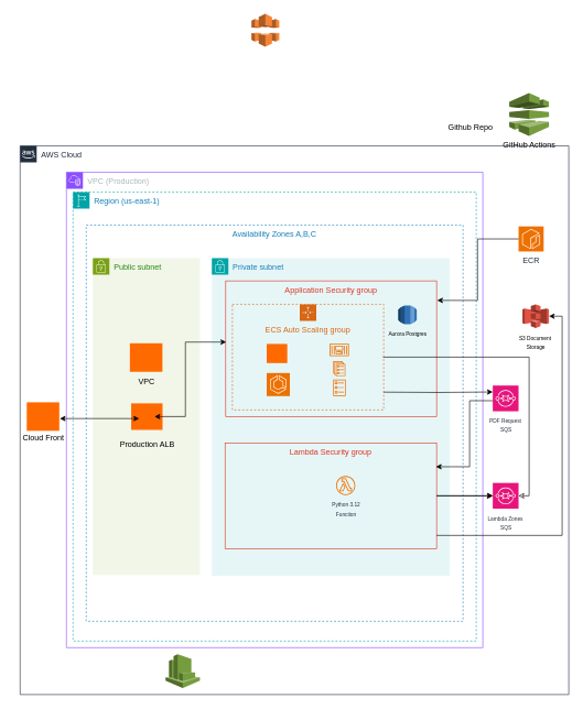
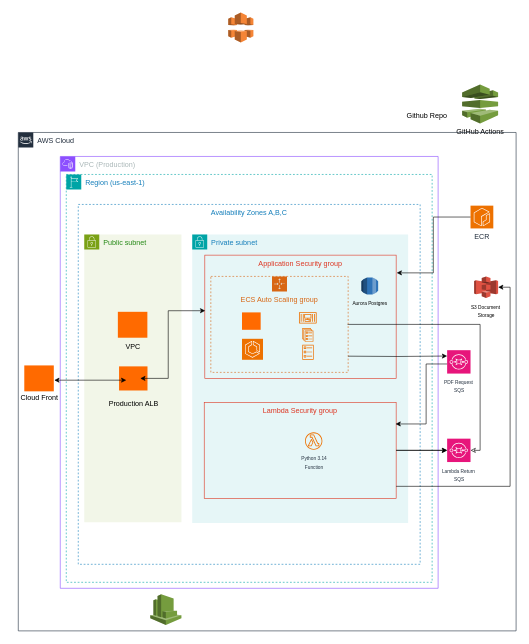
- <mxCell id="11" value="&lt;font style=&quot;font-size: 8px;&quot;&gt;Python 3.12&lt;/font&gt;&lt;div&gt;&lt;font style=&quot;font-size: 8px;&quot;&gt;Function&lt;/font&gt;&lt;/div&gt;" style="sketch=0;outlineConnect=0;fontColor=#232F3E;gradientColor=none;fillColor=#ED7100;strokeColor=none;dashed=0;verticalLabelPosition=bottom;verticalAlign=top;align=center;html=1;fontSize=12;fontStyle=0;aspect=fixed;pointerEvents=1;shape=mxgraph.aws4.lambda_function;" parent="9" vertex="1"><mxGeometry x="188" y="330" width="29" height="29" as="geometry" /></mxCell>
+ <mxCell id="11" value="&lt;font style=&quot;font-size: 8px;&quot;&gt;Python 3.14&lt;/font&gt;&lt;div&gt;&lt;font style=&quot;font-size: 8px;&quot;&gt;Function&lt;/font&gt;&lt;/div&gt;" style="sketch=0;outlineConnect=0;fontColor=#232F3E;gradientColor=none;fillColor=#ED7100;strokeColor=none;dashed=0;verticalLabelPosition=bottom;verticalAlign=top;align=center;html=1;fontSize=12;fontStyle=0;aspect=fixed;pointerEvents=1;shape=mxgraph.aws4.lambda_function;" parent="9" vertex="1"><mxGeometry x="188" y="330" width="29" height="29" as="geometry" /></mxCell>
- <mxCell id="15" value="&lt;font style=&quot;font-size: 8px;&quot;&gt;Lambda Zones&amp;nbsp;&lt;/font&gt;&lt;div&gt;&lt;font style=&quot;font-size: 8px;&quot;&gt;SQS&lt;/font&gt;&lt;/div&gt;" style="sketch=0;points=[[0,0,0],[0.25,0,0],[0.5,0,0],[0.75,0,0],[1,0,0],[0,1,0],[0.25,1,0],[0.5,1,0],[0.75,1,0],[1,1,0],[0,0.25,0],[0,0.5,0],[0,0.75,0],[1,0.25,0],[1,0.5,0],[1,0.75,0]];outlineConnect=0;fontColor=#232F3E;fillColor=#E7157B;strokeColor=#ffffff;dashed=0;verticalLabelPosition=bottom;verticalAlign=top;align=center;html=1;fontSize=12;fontStyle=0;aspect=fixed;shape=mxgraph.aws4.resourceIcon;resIcon=mxgraph.aws4.sqs;" parent="7" vertex="1"><mxGeometry x="715" y="510.5" width="39" height="39" as="geometry" /></mxCell>
+ <mxCell id="15" value="&lt;font style=&quot;font-size: 8px;&quot;&gt;Lambda Return&amp;nbsp;&lt;/font&gt;&lt;div&gt;&lt;font style=&quot;font-size: 8px;&quot;&gt;SQS&lt;/font&gt;&lt;/div&gt;" style="sketch=0;points=[[0,0,0],[0.25,0,0],[0.5,0,0],[0.75,0,0],[1,0,0],[0,1,0],[0.25,1,0],[0.5,1,0],[0.75,1,0],[1,1,0],[0,0.25,0],[0,0.5,0],[0,0.75,0],[1,0.25,0],[1,0.5,0],[1,0.75,0]];outlineConnect=0;fontColor=#232F3E;fillColor=#E7157B;strokeColor=#ffffff;dashed=0;verticalLabelPosition=bottom;verticalAlign=top;align=center;html=1;fontSize=12;fontStyle=0;aspect=fixed;shape=mxgraph.aws4.resourceIcon;resIcon=mxgraph.aws4.sqs;" parent="7" vertex="1"><mxGeometry x="715" y="510.5" width="39" height="39" as="geometry" /></mxCell>
